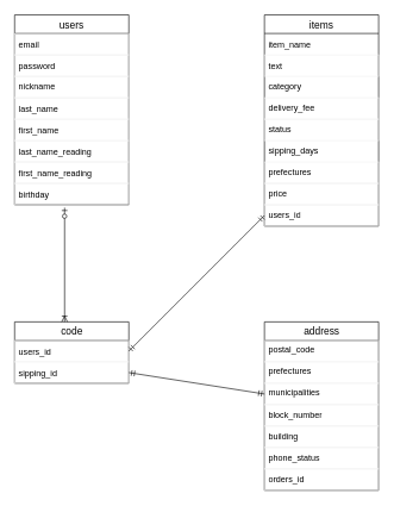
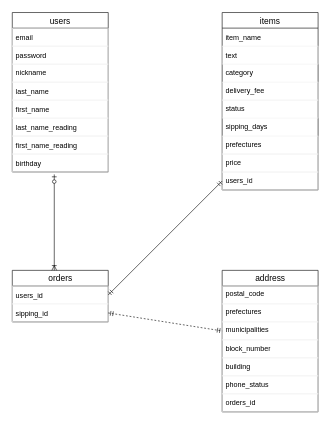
- <mxCell id="21" value="code" style="swimlane;fontStyle=0;childLayout=stackLayout;horizontal=1;startSize=26;horizontalStack=0;resizeParent=1;resizeParentMax=0;resizeLast=0;collapsible=1;marginBottom=0;align=center;fontSize=14;html=1;" vertex="1" parent="1"><mxGeometry x="20" y="450" width="160" height="86" as="geometry" /></mxCell>
+ <mxCell id="21" value="orders" style="swimlane;fontStyle=0;childLayout=stackLayout;horizontal=1;startSize=26;horizontalStack=0;resizeParent=1;resizeParentMax=0;resizeLast=0;collapsible=1;marginBottom=0;align=center;fontSize=14;html=1;" vertex="1" parent="1"><mxGeometry x="20" y="450" width="160" height="86" as="geometry" /></mxCell>
- <mxCell id="33" value="" style="fontSize=12;html=1;endArrow=ERmandOne;startArrow=ERmandOne;exitX=1;exitY=0.5;exitDx=0;exitDy=0;entryX=0;entryY=0.5;entryDx=0;entryDy=0;" edge="1" parent="1" source="23" target="27"><mxGeometry width="100" height="100" relative="1" as="geometry"><mxPoint x="210" y="500" as="sourcePoint" /><mxPoint x="310" y="400" as="targetPoint" /></mxGeometry></mxCell>
+ <mxCell id="33" value="" style="fontSize=12;html=1;endArrow=ERmandOne;startArrow=ERmandOne;exitX=1;exitY=0.5;exitDx=0;exitDy=0;entryX=0;entryY=0.5;entryDx=0;entryDy=0;dashed=1;" edge="1" parent="1" source="23" target="27"><mxGeometry width="100" height="100" relative="1" as="geometry"><mxPoint x="210" y="500" as="sourcePoint" /><mxPoint x="310" y="400" as="targetPoint" /></mxGeometry></mxCell>
